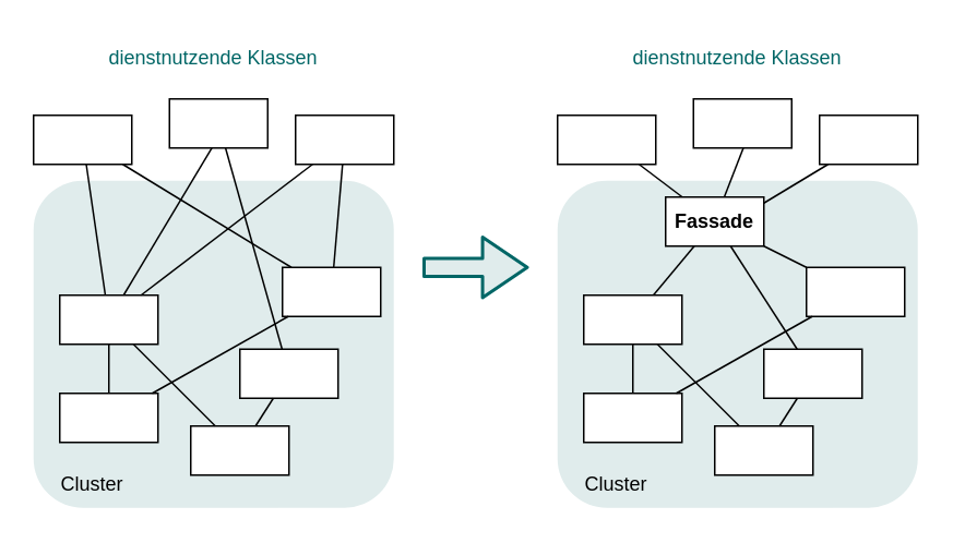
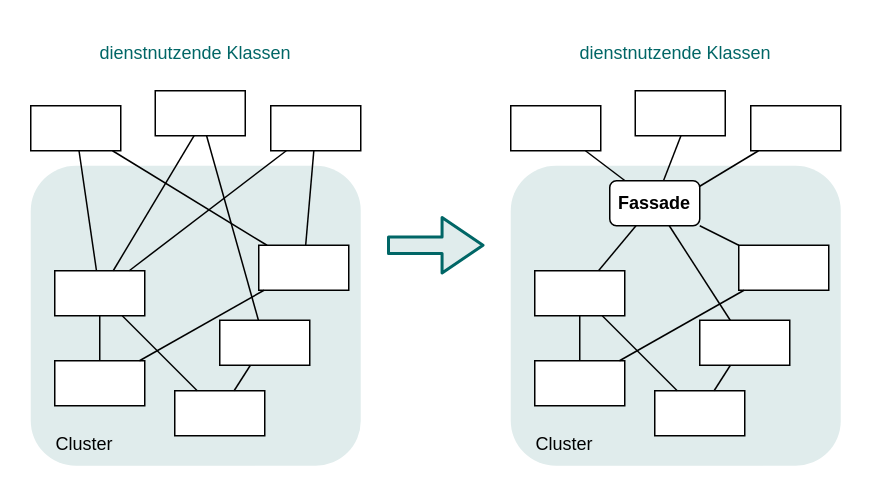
- <mxCell id="21" value="Fassade" style="rounded=0;whiteSpace=wrap;html=1;fontStyle=1" parent="1" vertex="1"><mxGeometry x="406" y="120" width="60" height="30" as="geometry" /></mxCell>
+ <mxCell id="21" value="Fassade" style="whiteSpace=wrap;html=1;fontStyle=1;rounded=1;" parent="1" vertex="1"><mxGeometry x="406" y="120" width="60" height="30" as="geometry" /></mxCell>
